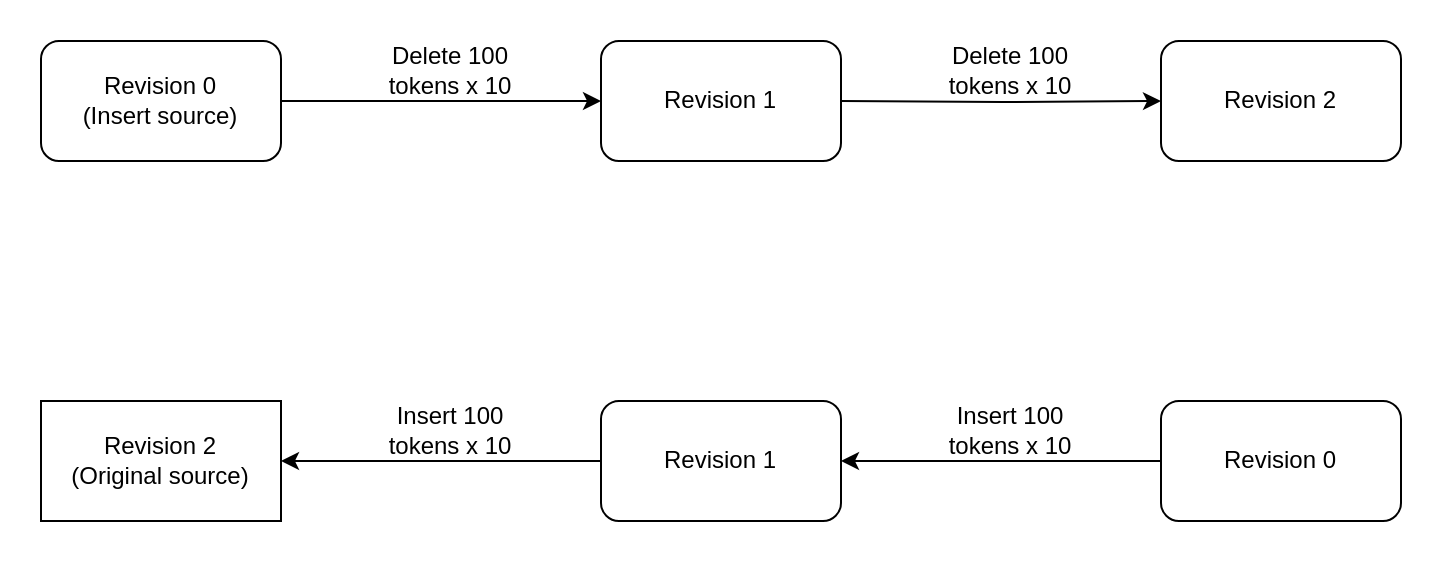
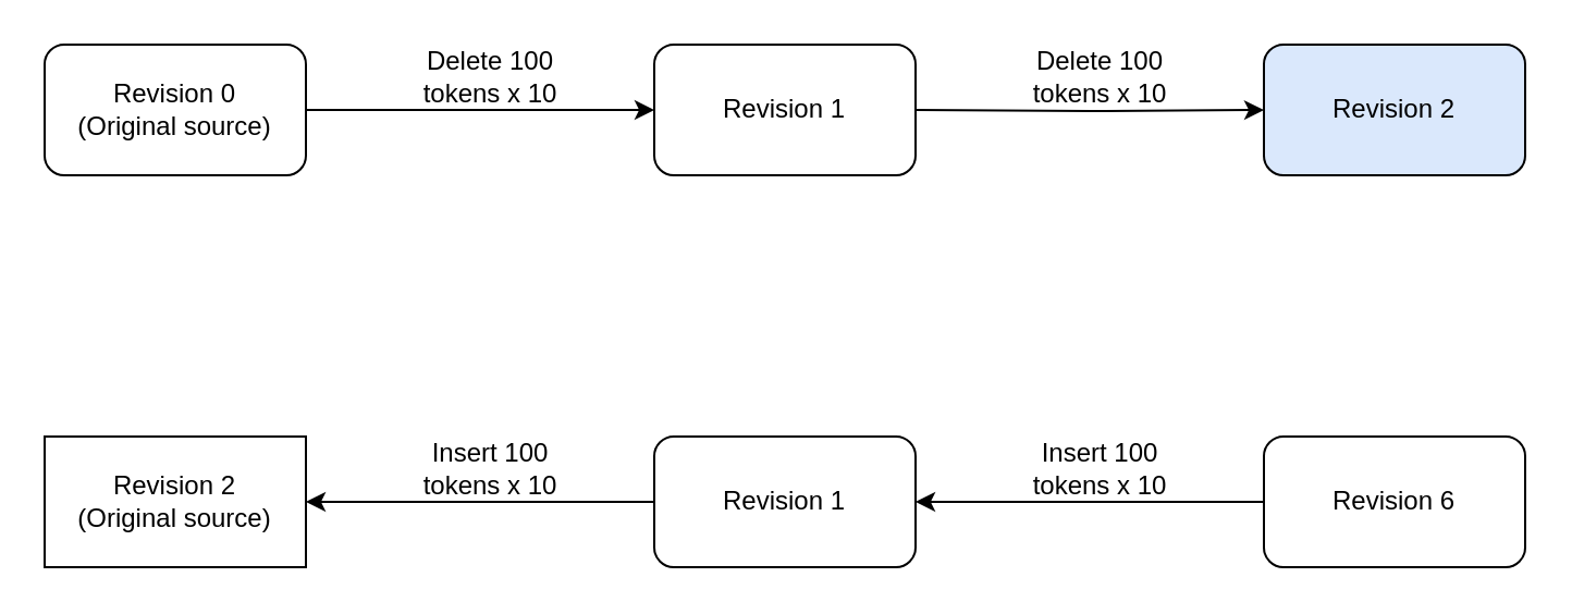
- <mxCell id="3" value="Revision 0&lt;br&gt;(Insert source)" style="rounded=1;whiteSpace=wrap;html=1;" parent="1" vertex="1"><mxGeometry x="20" y="20" width="120" height="60" as="geometry" /></mxCell>
+ <mxCell id="3" value="Revision 0&lt;br&gt;(Original source)" style="rounded=1;whiteSpace=wrap;html=1;" parent="1" vertex="1"><mxGeometry x="20" y="20" width="120" height="60" as="geometry" /></mxCell>
- <mxCell id="7" value="Revision 2" style="whiteSpace=wrap;html=1;rounded=1;" vertex="1" parent="1"><mxGeometry x="580" y="20" width="120" height="60" as="geometry" /></mxCell>
+ <mxCell id="7" value="Revision 2" style="whiteSpace=wrap;html=1;rounded=1;fillColor=#dae8fc;" vertex="1" parent="1"><mxGeometry x="580" y="20" width="120" height="60" as="geometry" /></mxCell>
- <mxCell id="14" value="Revision 0" style="whiteSpace=wrap;html=1;rounded=1;" vertex="1" parent="1"><mxGeometry x="580" y="200" width="120" height="60" as="geometry" /></mxCell>
+ <mxCell id="14" value="Revision 6" style="whiteSpace=wrap;html=1;rounded=1;" vertex="1" parent="1"><mxGeometry x="580" y="200" width="120" height="60" as="geometry" /></mxCell>
